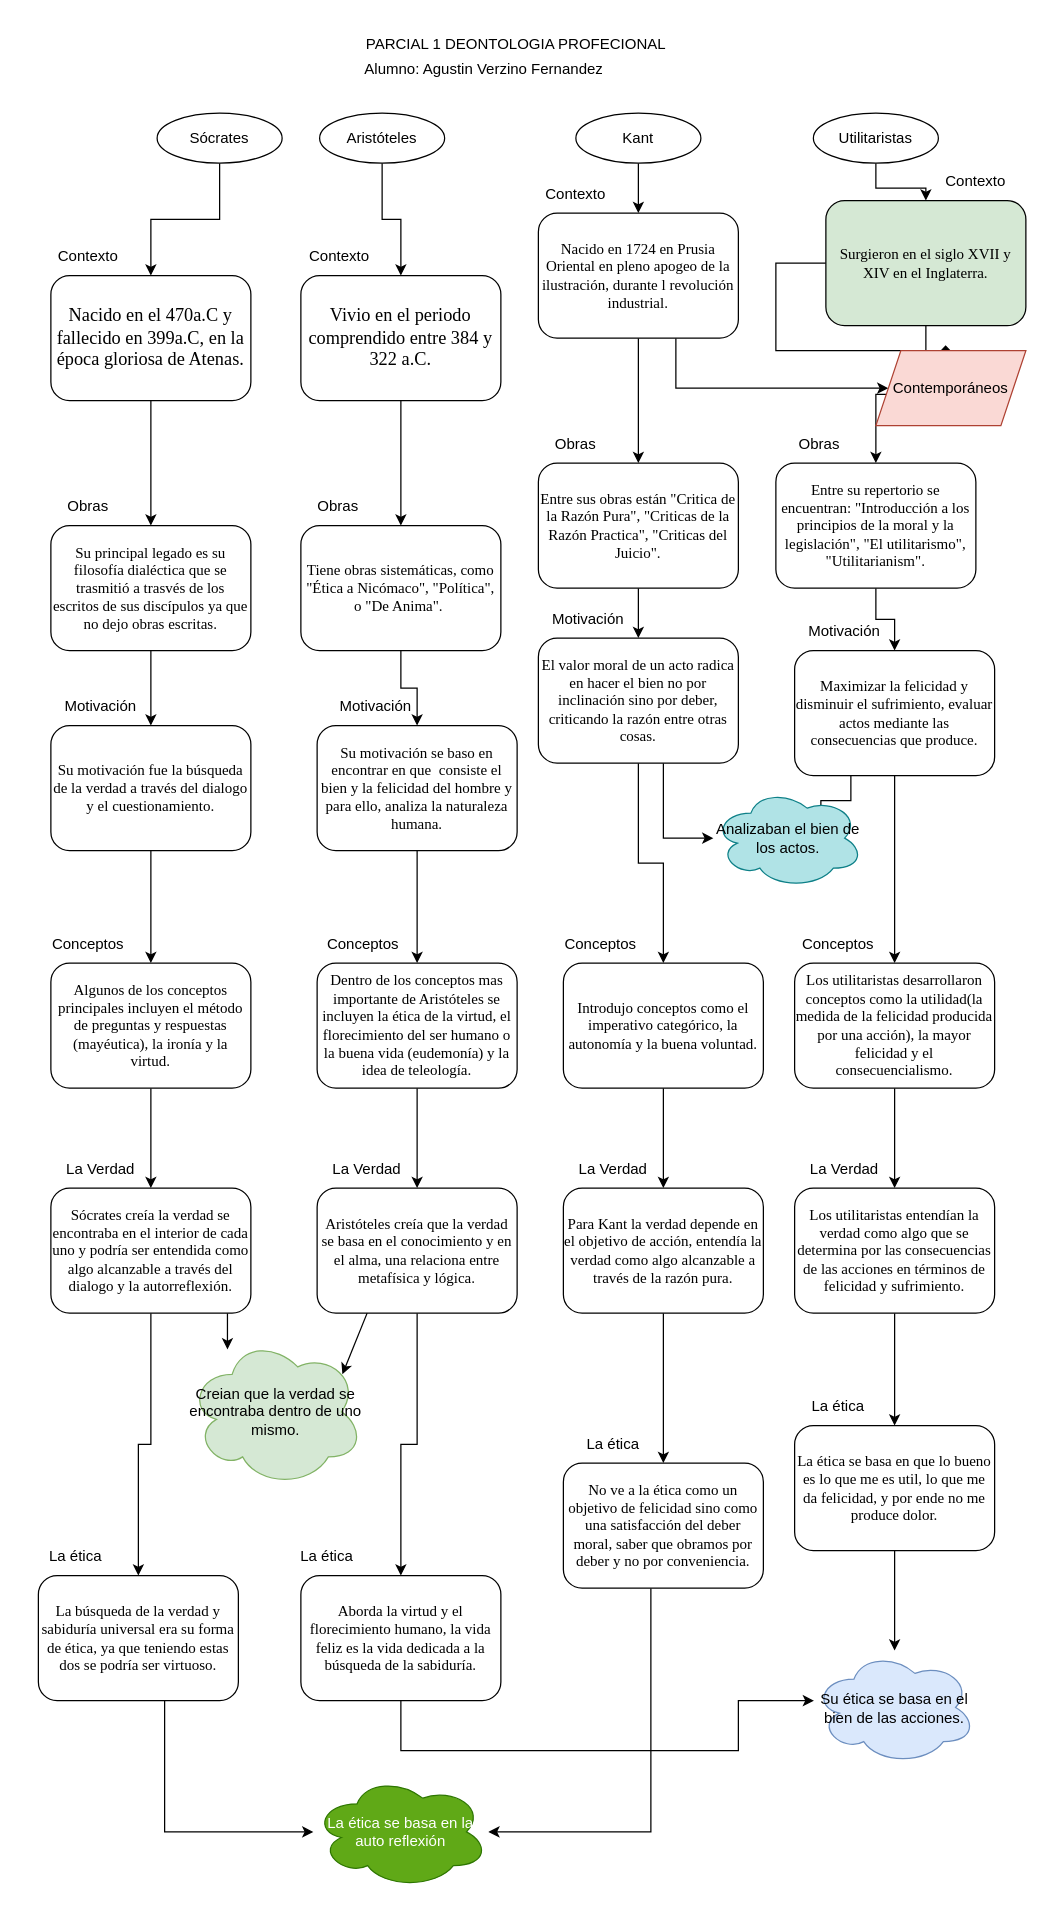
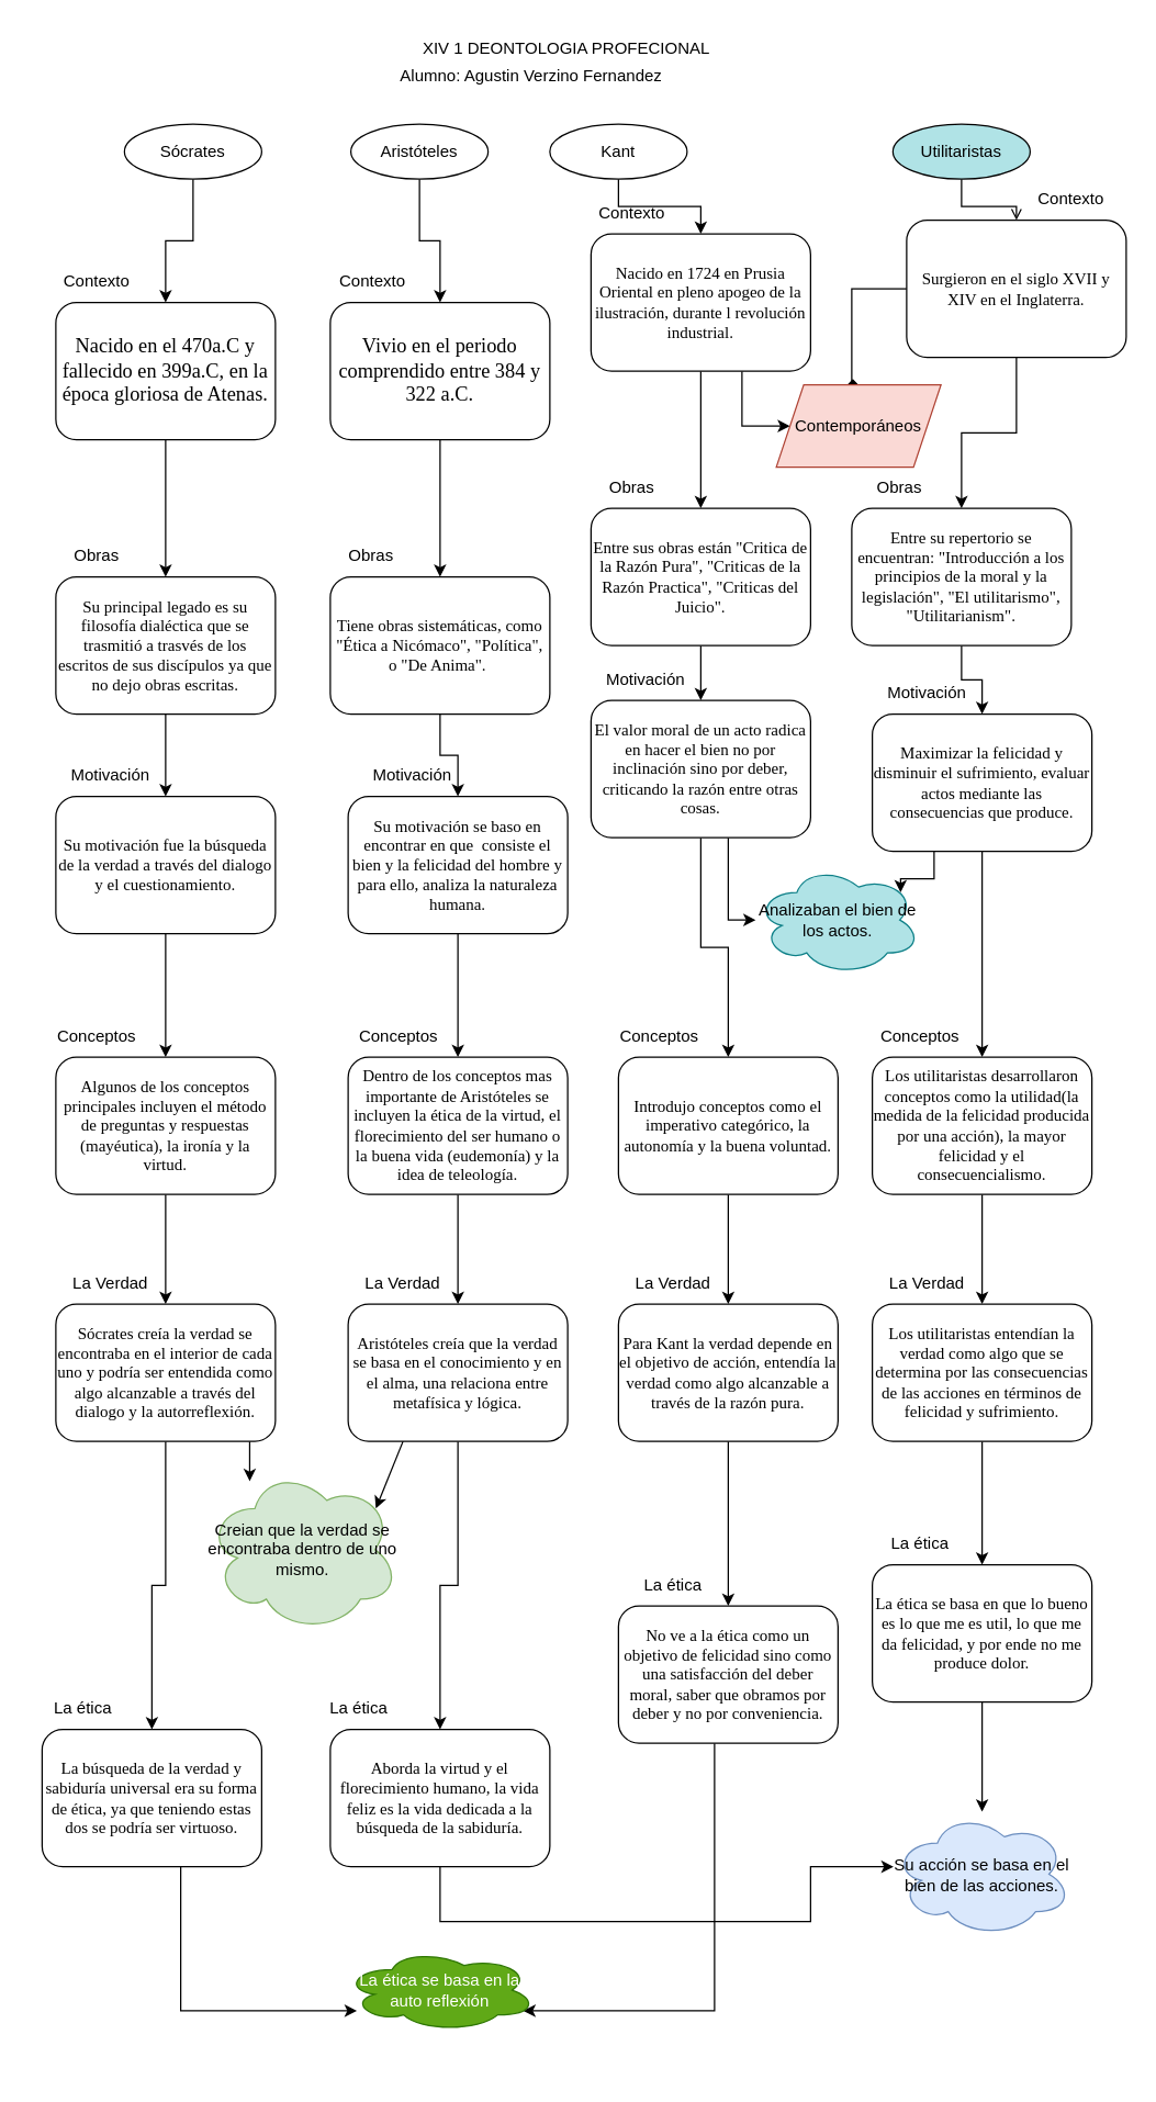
- <mxCell id="20" value="PARCIAL 1 DEONTOLOGIA PROFECIONAL&amp;nbsp;" style="text;html=1;align=center;verticalAlign=middle;whiteSpace=wrap;rounded=0;" vertex="1" parent="1"><mxGeometry x="261" width="306" height="30" as="geometry" y="20" /></mxCell>
+ <mxCell id="20" value="XIV 1 DEONTOLOGIA PROFECIONAL&amp;nbsp;" style="text;html=1;align=center;verticalAlign=middle;whiteSpace=wrap;rounded=0;" vertex="1" parent="1"><mxGeometry x="261" width="306" height="30" as="geometry" y="20" /></mxCell>
- <mxCell id="3" value="Sócrates" style="ellipse;whiteSpace=wrap;html=1;" vertex="1" parent="1"><mxGeometry x="125" y="90" width="100" height="40" as="geometry" /></mxCell>
+ <mxCell id="3" value="Sócrates" style="ellipse;whiteSpace=wrap;html=1;" vertex="1" parent="1"><mxGeometry x="90" y="90" width="100" height="40" as="geometry" /></mxCell>
- <mxCell id="7" value="Kant" style="ellipse;whiteSpace=wrap;html=1;" vertex="1" parent="1"><mxGeometry x="460" y="90" width="100" height="40" as="geometry" /></mxCell>
+ <mxCell id="7" value="Kant" style="ellipse;whiteSpace=wrap;html=1;" vertex="1" parent="1"><mxGeometry x="400" y="90" width="100" height="40" as="geometry" /></mxCell>
- <mxCell id="5" value="Utilitaristas" style="ellipse;whiteSpace=wrap;html=1;" vertex="1" parent="1"><mxGeometry x="650" y="90" width="100" height="40" as="geometry" /></mxCell>
+ <mxCell id="5" value="Utilitaristas" style="ellipse;whiteSpace=wrap;html=1;fillColor=#b0e3e6;" vertex="1" parent="1"><mxGeometry x="650" y="90" width="100" height="40" as="geometry" /></mxCell>
- <mxCell id="4" value="" style="edgeStyle=orthogonalEdgeStyle;rounded=0;orthogonalLoop=1;jettySize=auto;html=1;" edge="1" parent="1" source="5" target="19"><mxGeometry relative="1" as="geometry" /></mxCell>
+ <mxCell id="4" value="" style="edgeStyle=orthogonalEdgeStyle;rounded=0;orthogonalLoop=1;jettySize=auto;html=1;endArrow=open;" edge="1" parent="1" source="5" target="19"><mxGeometry relative="1" as="geometry" /></mxCell>
- <mxCell id="19" value="&lt;font face=&quot;Times New Roman&quot;&gt;Surgieron en el siglo XVII y XIV en el Inglaterra.&lt;/font&gt;" style="rounded=1;whiteSpace=wrap;html=1;fillColor=#d5e8d4;" vertex="1" parent="1"><mxGeometry x="660" y="160" width="160" height="100" as="geometry" /></mxCell>
+ <mxCell id="19" value="&lt;font face=&quot;Times New Roman&quot;&gt;Surgieron en el siglo XVII y XIV en el Inglaterra.&lt;/font&gt;" style="rounded=1;whiteSpace=wrap;html=1;" vertex="1" parent="1"><mxGeometry x="660" y="160" width="160" height="100" as="geometry" /></mxCell>
- <mxCell id="94" value="Contemporáneos" style="shape=parallelogram;perimeter=parallelogramPerimeter;whiteSpace=wrap;html=1;fixedSize=1;fillColor=#fad9d5;strokeColor=#ae4132;" vertex="1" parent="1"><mxGeometry x="700" y="280" width="120" height="60" as="geometry" /></mxCell>
+ <mxCell id="94" value="Contemporáneos" style="shape=parallelogram;perimeter=parallelogramPerimeter;whiteSpace=wrap;html=1;fixedSize=1;fillColor=#fad9d5;strokeColor=#ae4132;" vertex="1" parent="1"><mxGeometry x="565" y="280" width="120" height="60" as="geometry" /></mxCell>
- <mxCell id="87" value="Analizaban el bien de los actos." style="ellipse;shape=cloud;whiteSpace=wrap;html=1;fillColor=#b0e3e6;strokeColor=#0e8088;" vertex="1" parent="1"><mxGeometry x="570" y="630" width="120" height="80" as="geometry" /></mxCell>
+ <mxCell id="87" value="Analizaban el bien de los actos." style="ellipse;shape=cloud;whiteSpace=wrap;html=1;fillColor=#b0e3e6;strokeColor=#0e8088;" vertex="1" parent="1"><mxGeometry x="550" y="630" width="120" height="80" as="geometry" /></mxCell>
- <mxCell id="86" value="Su ética se basa en el bien de las acciones." style="ellipse;shape=cloud;whiteSpace=wrap;html=1;fillColor=#dae8fc;strokeColor=#6c8ebf;" vertex="1" parent="1"><mxGeometry x="650" y="1320" width="130" height="91" as="geometry" /></mxCell>
+ <mxCell id="86" value="Su acción se basa en el bien de las acciones." style="ellipse;shape=cloud;whiteSpace=wrap;html=1;fillColor=#dae8fc;strokeColor=#6c8ebf;" vertex="1" parent="1"><mxGeometry x="650" y="1320" width="130" height="91" as="geometry" /></mxCell>
- <mxCell id="85" value="La ética se basa en la auto reflexión" style="ellipse;shape=cloud;whiteSpace=wrap;html=1;fillColor=#60a917;fontColor=#ffffff;strokeColor=#2D7600;" vertex="1" parent="1"><mxGeometry x="250" y="1420" width="140" height="90" as="geometry" /></mxCell>
+ <mxCell id="85" value="La ética se basa en la auto reflexión" style="ellipse;shape=cloud;whiteSpace=wrap;html=1;fillColor=#60a917;fontColor=#ffffff;strokeColor=#2D7600;" vertex="1" parent="1"><mxGeometry x="250" y="1420" width="140" height="60" as="geometry" /></mxCell>
